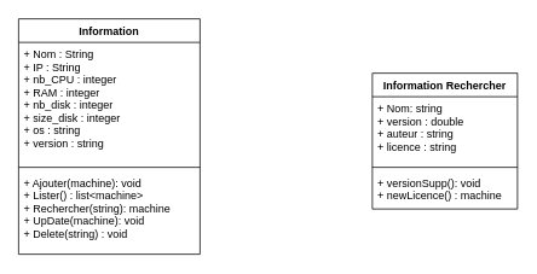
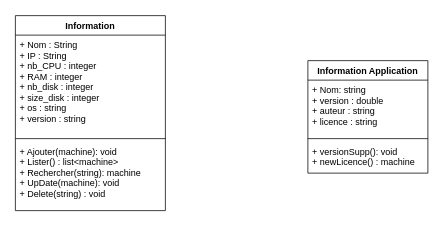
- <mxCell id="6" value="Information Rechercher" style="swimlane;fontStyle=1;align=center;verticalAlign=top;childLayout=stackLayout;horizontal=1;startSize=26;horizontalStack=0;resizeParent=1;resizeParentMax=0;resizeLast=0;collapsible=1;marginBottom=0;" vertex="1" parent="1"><mxGeometry x="410" y="80" width="160" height="150" as="geometry" /></mxCell>
+ <mxCell id="6" value="Information Application" style="swimlane;fontStyle=1;align=center;verticalAlign=top;childLayout=stackLayout;horizontal=1;startSize=26;horizontalStack=0;resizeParent=1;resizeParentMax=0;resizeLast=0;collapsible=1;marginBottom=0;" vertex="1" parent="1"><mxGeometry x="410" y="80" width="160" height="150" as="geometry" /></mxCell>
